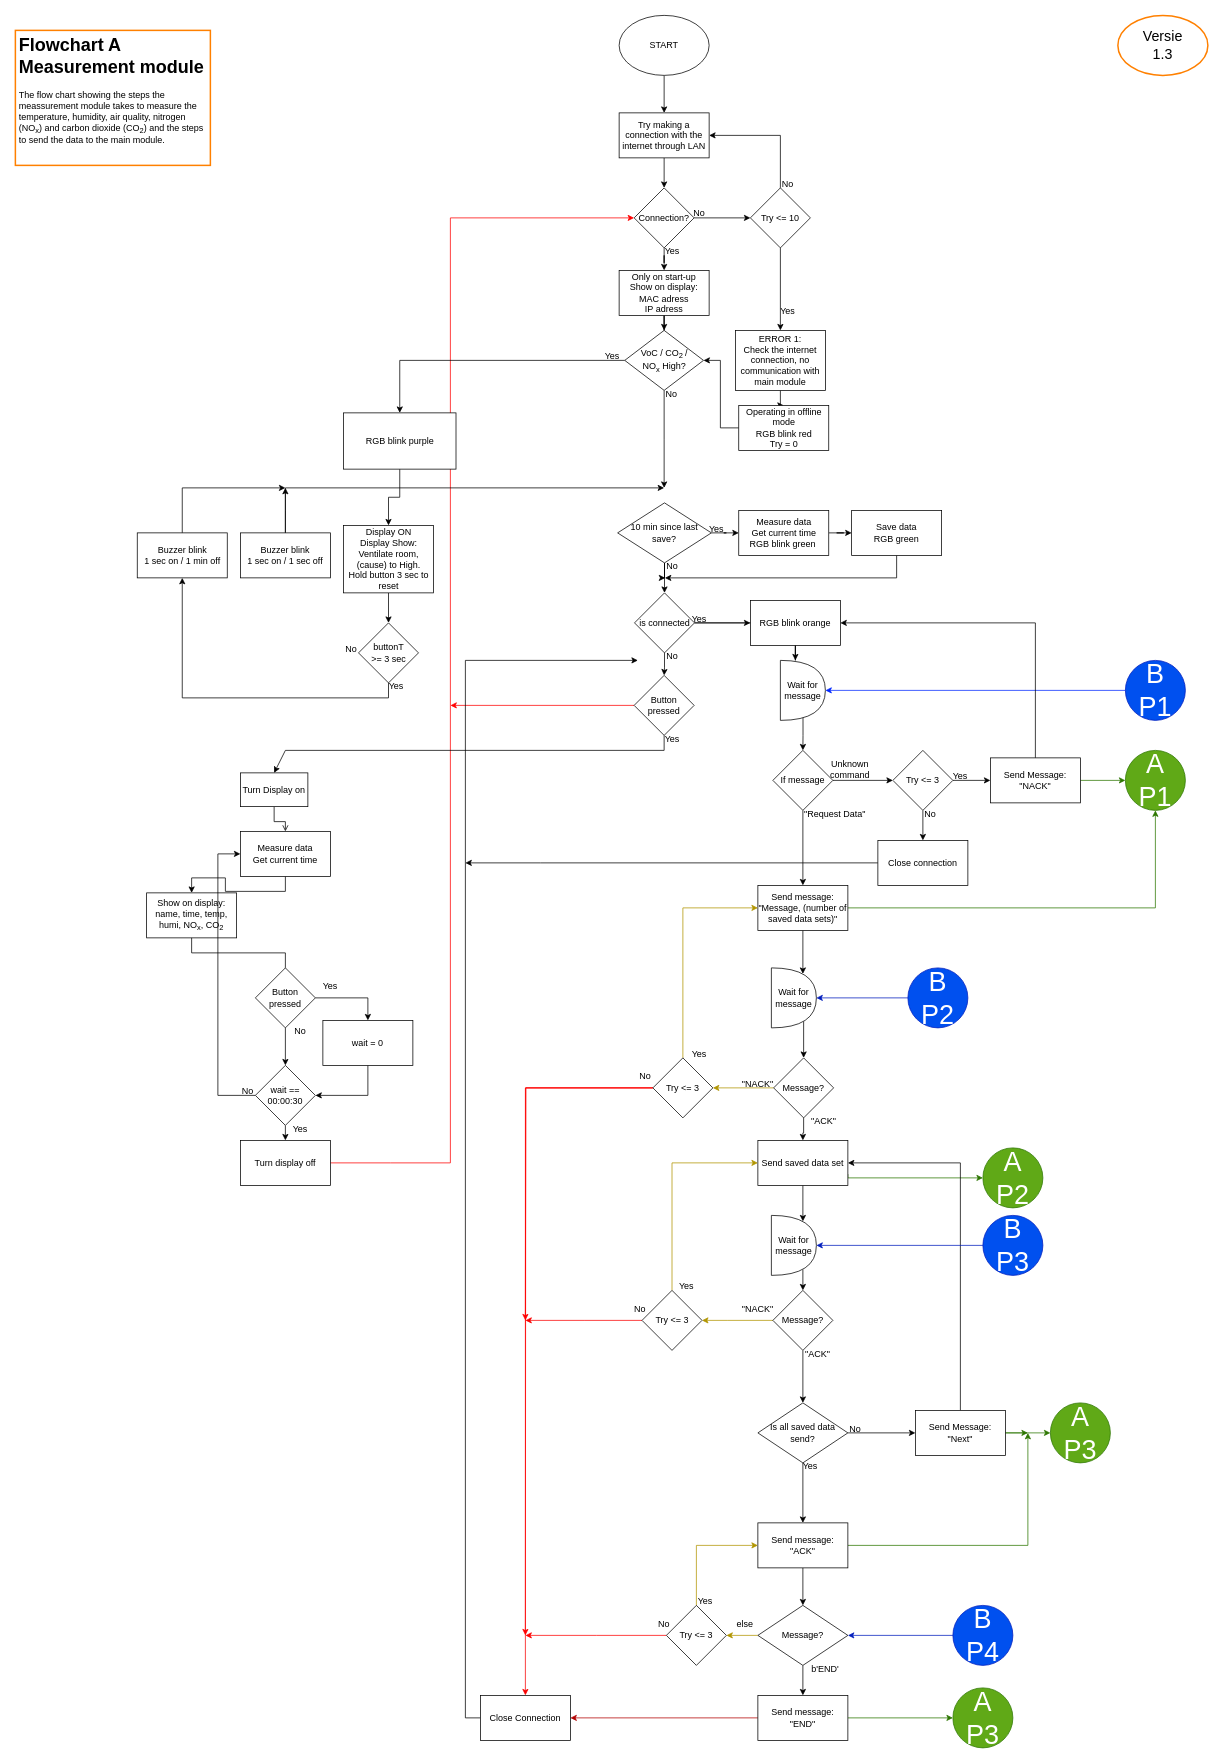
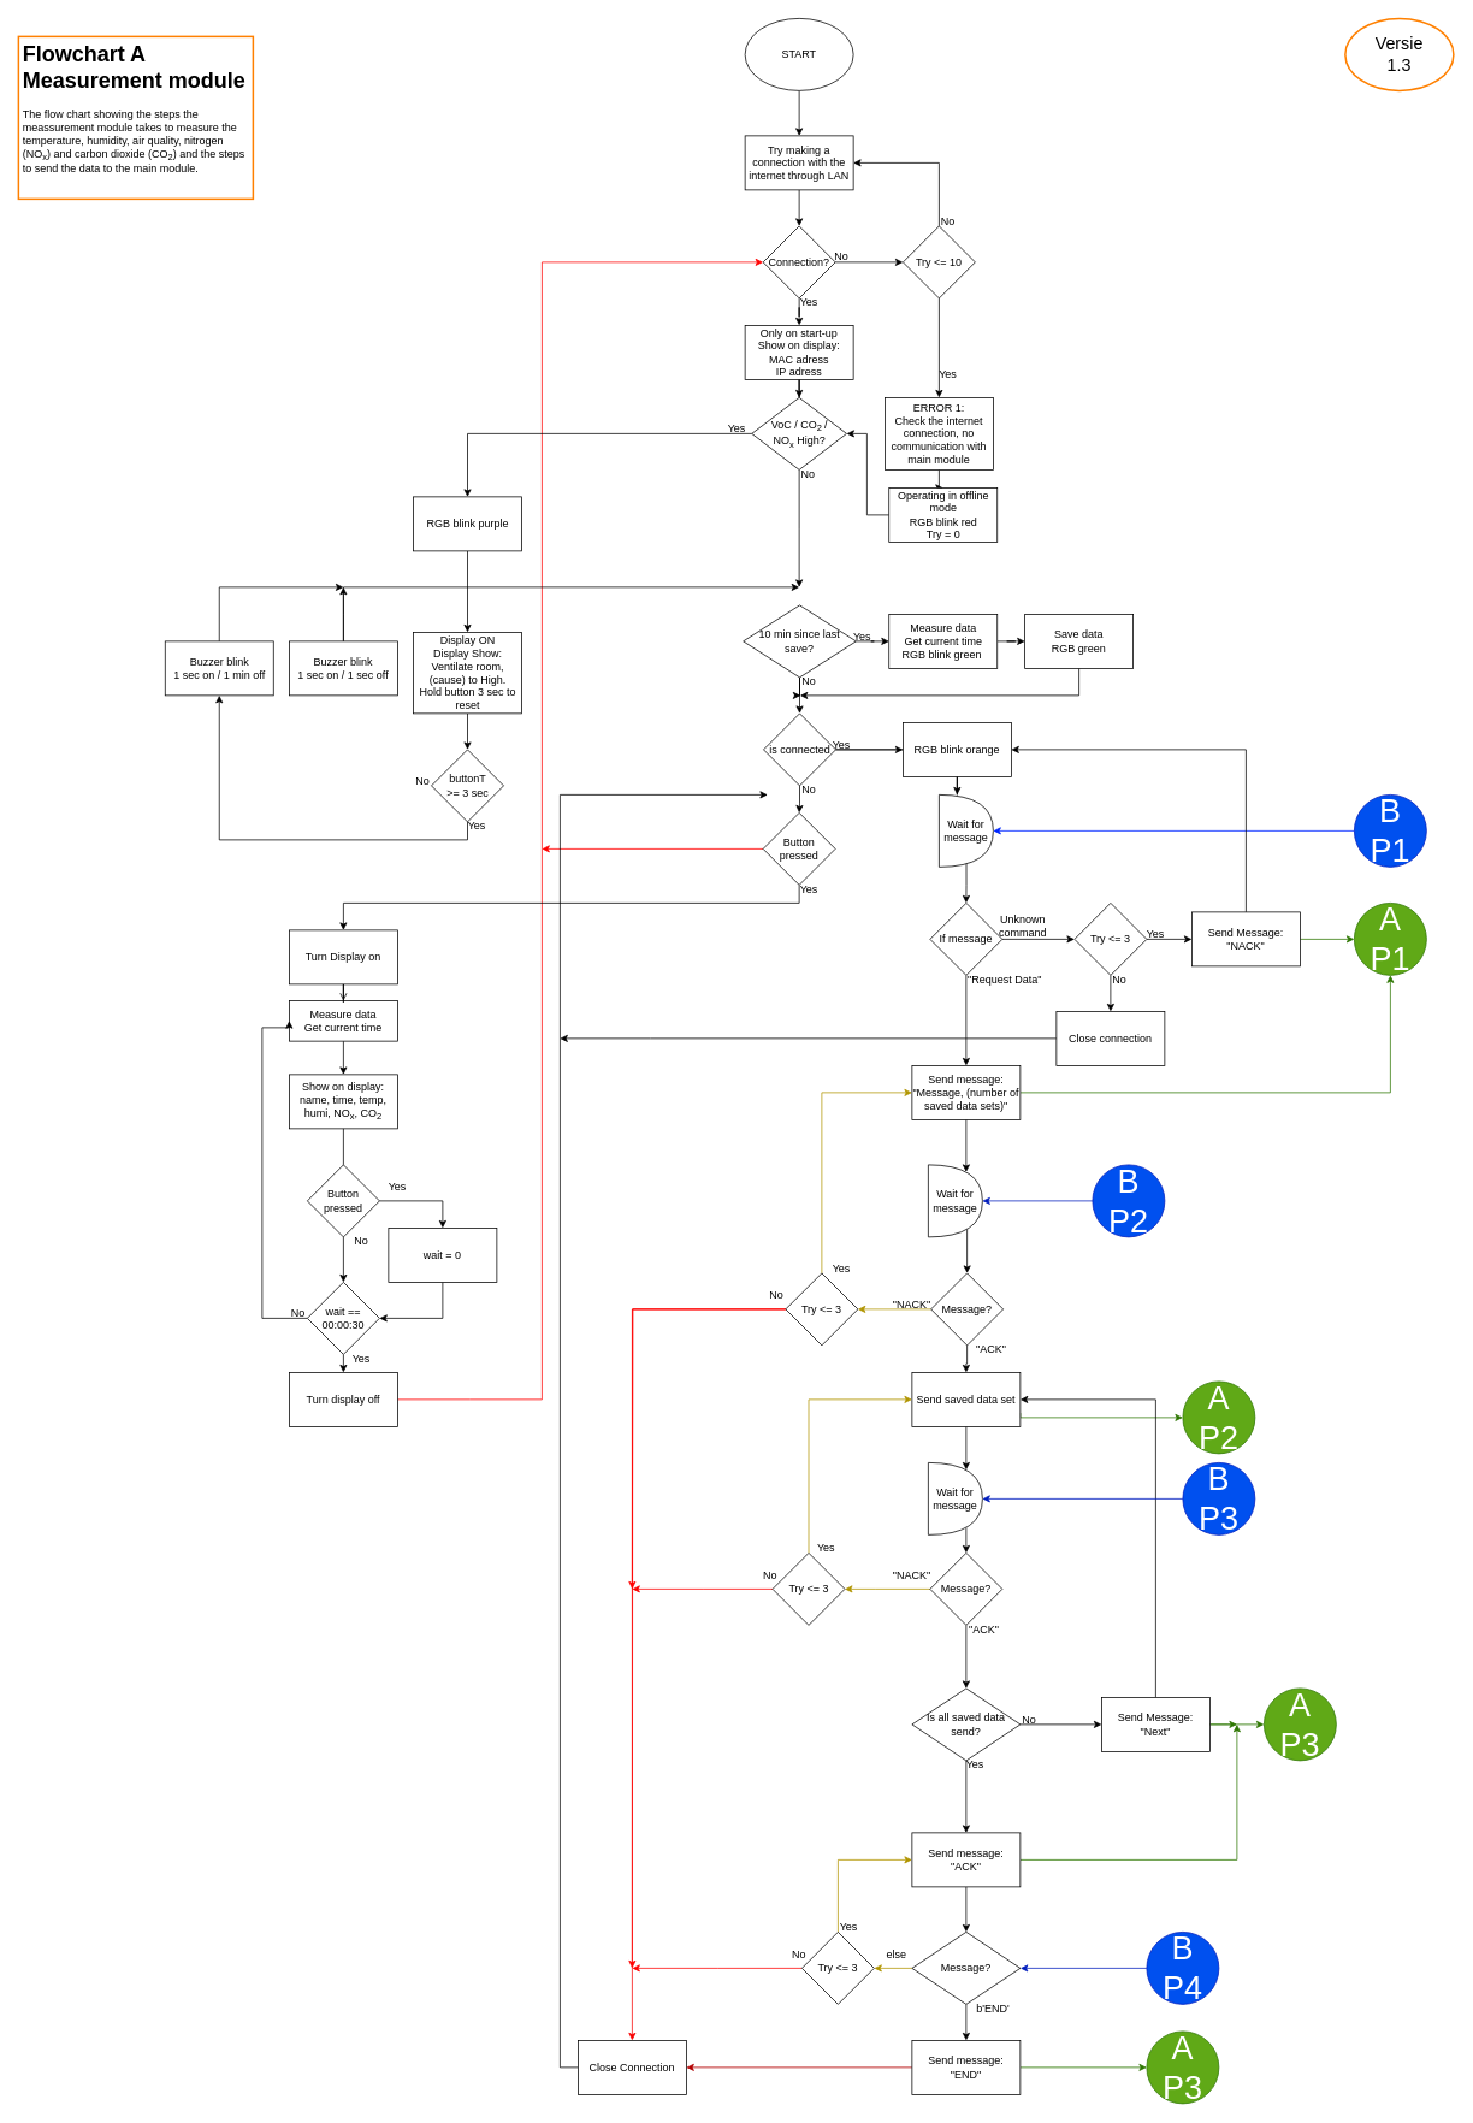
- <mxCell id="96" value="RGB blink purple" style="rounded=0;whiteSpace=wrap;html=1;" parent="1" vertex="1"><mxGeometry x="457.5" y="550" width="150" height="75" as="geometry" /></mxCell>
+ <mxCell id="96" value="RGB blink purple" style="rounded=0;whiteSpace=wrap;html=1;" parent="1" vertex="1"><mxGeometry x="457.5" y="550" width="120" height="60" as="geometry" /></mxCell>
- <mxCell id="65" value="Turn Display on" style="rounded=0;whiteSpace=wrap;html=1;" parent="1" vertex="1"><mxGeometry x="320" y="1030" width="90" height="45" as="geometry" /></mxCell>
+ <mxCell id="65" value="Turn Display on" style="rounded=0;whiteSpace=wrap;html=1;" parent="1" vertex="1"><mxGeometry x="320" y="1030" width="120" height="60" as="geometry" /></mxCell>
- <mxCell id="63" value="Measure data&lt;br&gt;Get current time" style="rounded=0;whiteSpace=wrap;html=1;" parent="1" vertex="1"><mxGeometry x="320" y="1108" width="120" height="60" as="geometry" /></mxCell>
+ <mxCell id="63" value="Measure data&lt;br&gt;Get current time" style="rounded=0;whiteSpace=wrap;html=1;" parent="1" vertex="1"><mxGeometry x="320" y="1108" width="120" height="45" as="geometry" /></mxCell>
- <mxCell id="67" value="Show on display:&lt;br&gt;name, time, temp, humi, NO&lt;sub&gt;x&lt;/sub&gt;, CO&lt;sub&gt;2&lt;/sub&gt;" style="rounded=0;whiteSpace=wrap;html=1;" parent="1" vertex="1"><mxGeometry x="195" y="1190" width="120" height="60" as="geometry" /></mxCell>
+ <mxCell id="67" value="Show on display:&lt;br&gt;name, time, temp, humi, NO&lt;sub&gt;x&lt;/sub&gt;, CO&lt;sub&gt;2&lt;/sub&gt;" style="rounded=0;whiteSpace=wrap;html=1;" parent="1" vertex="1"><mxGeometry x="320" y="1190" width="120" height="60" as="geometry" /></mxCell>
